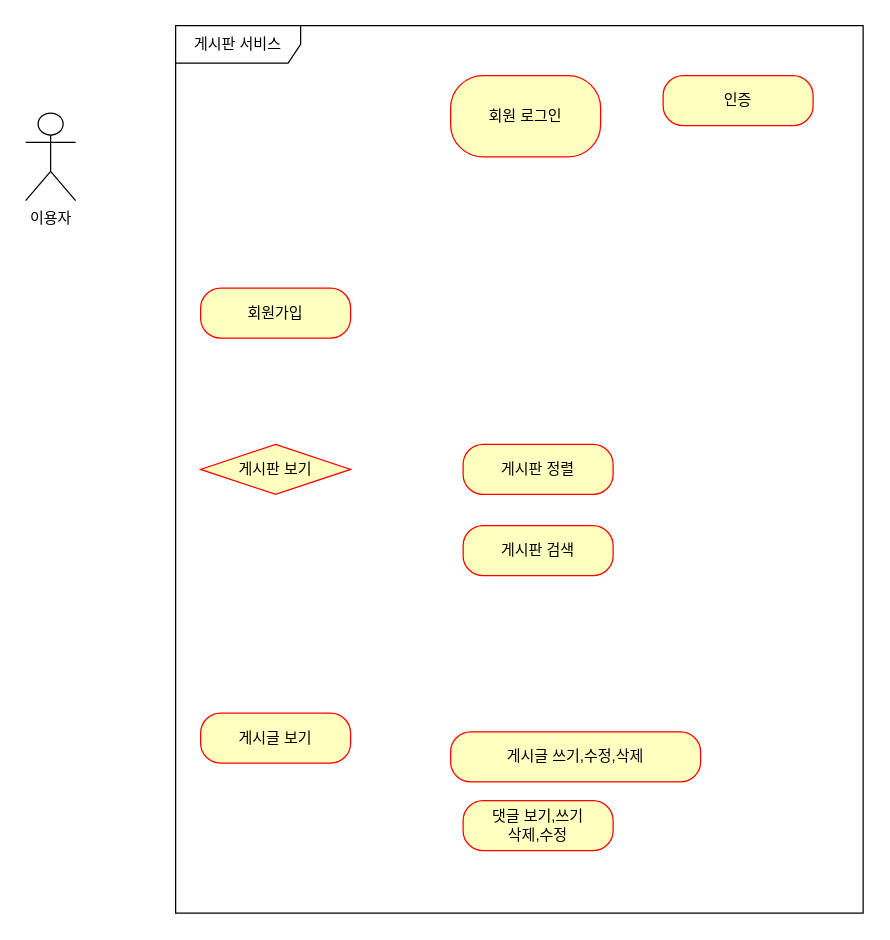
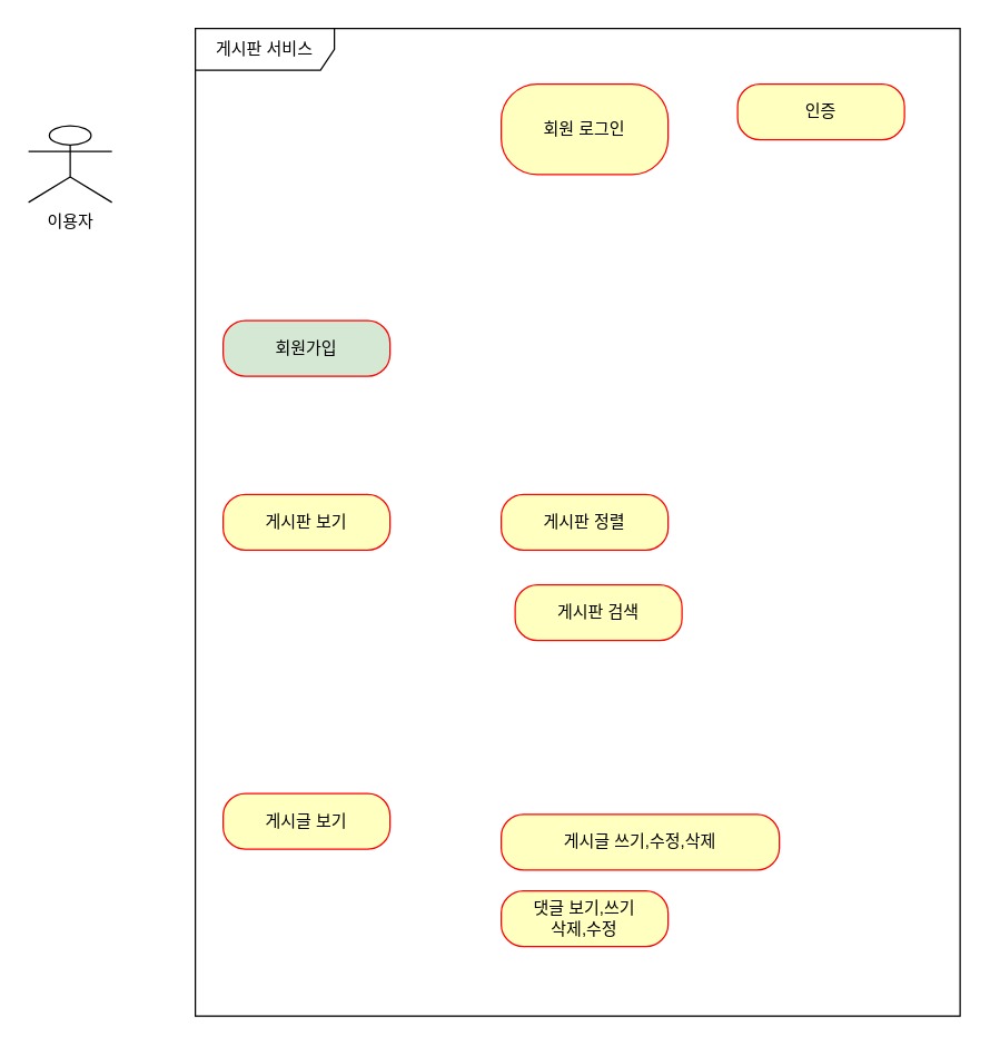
- <mxCell id="2" value="이용자" style="shape=umlActor;verticalLabelPosition=bottom;verticalAlign=top;html=1;outlineConnect=0;" vertex="1" parent="1"><mxGeometry x="20" y="90" width="40" height="70" as="geometry" /></mxCell>
+ <mxCell id="2" value="이용자" style="shape=umlActor;verticalLabelPosition=bottom;verticalAlign=top;html=1;outlineConnect=0;" vertex="1" parent="1"><mxGeometry x="20" y="90" width="60" height="55" as="geometry" /></mxCell>
- <mxCell id="4" value="회원가입" style="rounded=1;whiteSpace=wrap;html=1;arcSize=40;fontColor=#000000;fillColor=#ffffc0;strokeColor=#ff0000;" vertex="1" parent="1"><mxGeometry x="160" y="230" width="120" height="40" as="geometry" /></mxCell>
+ <mxCell id="4" value="회원가입" style="rounded=1;whiteSpace=wrap;html=1;arcSize=40;fontColor=#000000;fillColor=#d5e8d4;strokeColor=#ff0000;" vertex="1" parent="1"><mxGeometry x="160" y="230" width="120" height="40" as="geometry" /></mxCell>
- <mxCell id="5" value="게시판 보기" style="rhombus;whiteSpace=wrap;html=1;arcSize=40;fontColor=#000000;fillColor=#ffffc0;strokeColor=#ff0000;" vertex="1" parent="1"><mxGeometry x="160" y="355" width="120" height="40" as="geometry" /></mxCell>
+ <mxCell id="5" value="게시판 보기" style="rounded=1;whiteSpace=wrap;html=1;arcSize=40;fontColor=#000000;fillColor=#ffffc0;strokeColor=#ff0000;" vertex="1" parent="1"><mxGeometry x="160" y="355" width="120" height="40" as="geometry" /></mxCell>
- <mxCell id="9" value="게시판 정렬&lt;br&gt;" style="rounded=1;whiteSpace=wrap;html=1;arcSize=40;fontColor=#000000;fillColor=#ffffc0;strokeColor=#ff0000;" vertex="1" parent="1"><mxGeometry x="370" y="355" width="120" height="40" as="geometry" /></mxCell>
+ <mxCell id="9" value="게시판 정렬&lt;br&gt;" style="rounded=1;whiteSpace=wrap;html=1;arcSize=40;fontColor=#000000;fillColor=#ffffc0;strokeColor=#ff0000;" vertex="1" parent="1"><mxGeometry x="360" y="355" width="120" height="40" as="geometry" /></mxCell>
- <mxCell id="12" value="댓글 보기,쓰기&lt;br&gt;삭제,수정" style="rounded=1;whiteSpace=wrap;html=1;arcSize=40;fontColor=#000000;fillColor=#ffffc0;strokeColor=#ff0000;" vertex="1" parent="1"><mxGeometry x="370" y="640" width="120" height="40" as="geometry" /></mxCell>
+ <mxCell id="12" value="댓글 보기,쓰기&lt;br&gt;삭제,수정" style="rounded=1;whiteSpace=wrap;html=1;arcSize=40;fontColor=#000000;fillColor=#ffffc0;strokeColor=#ff0000;" vertex="1" parent="1"><mxGeometry x="360" y="640" width="120" height="40" as="geometry" /></mxCell>
